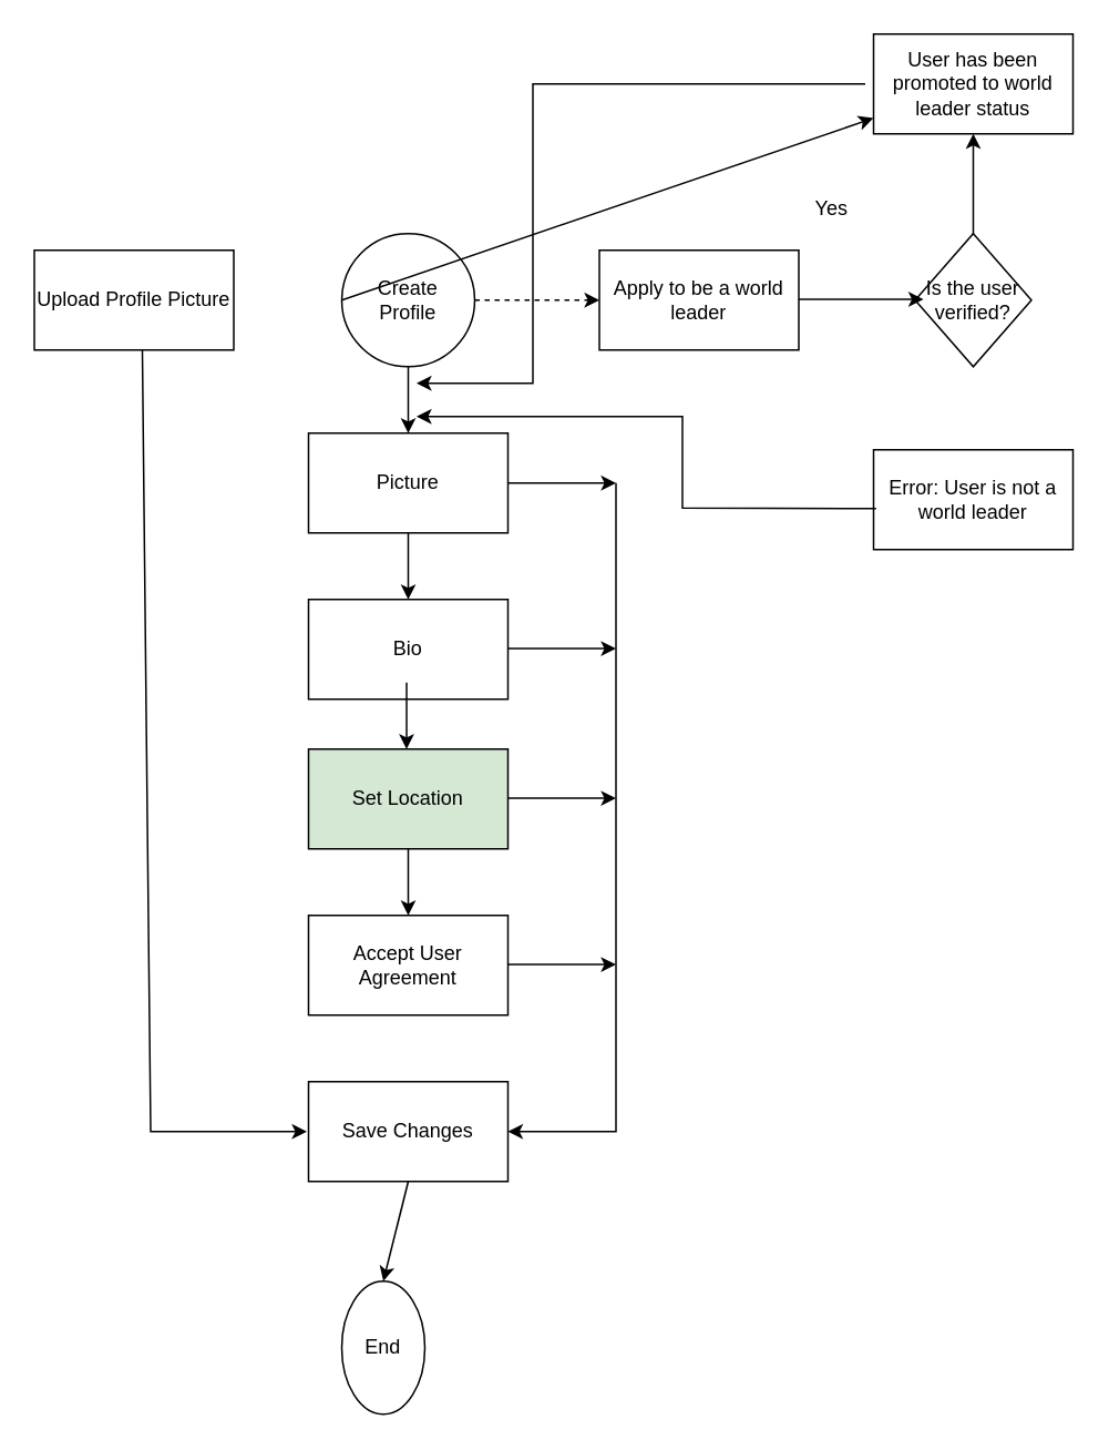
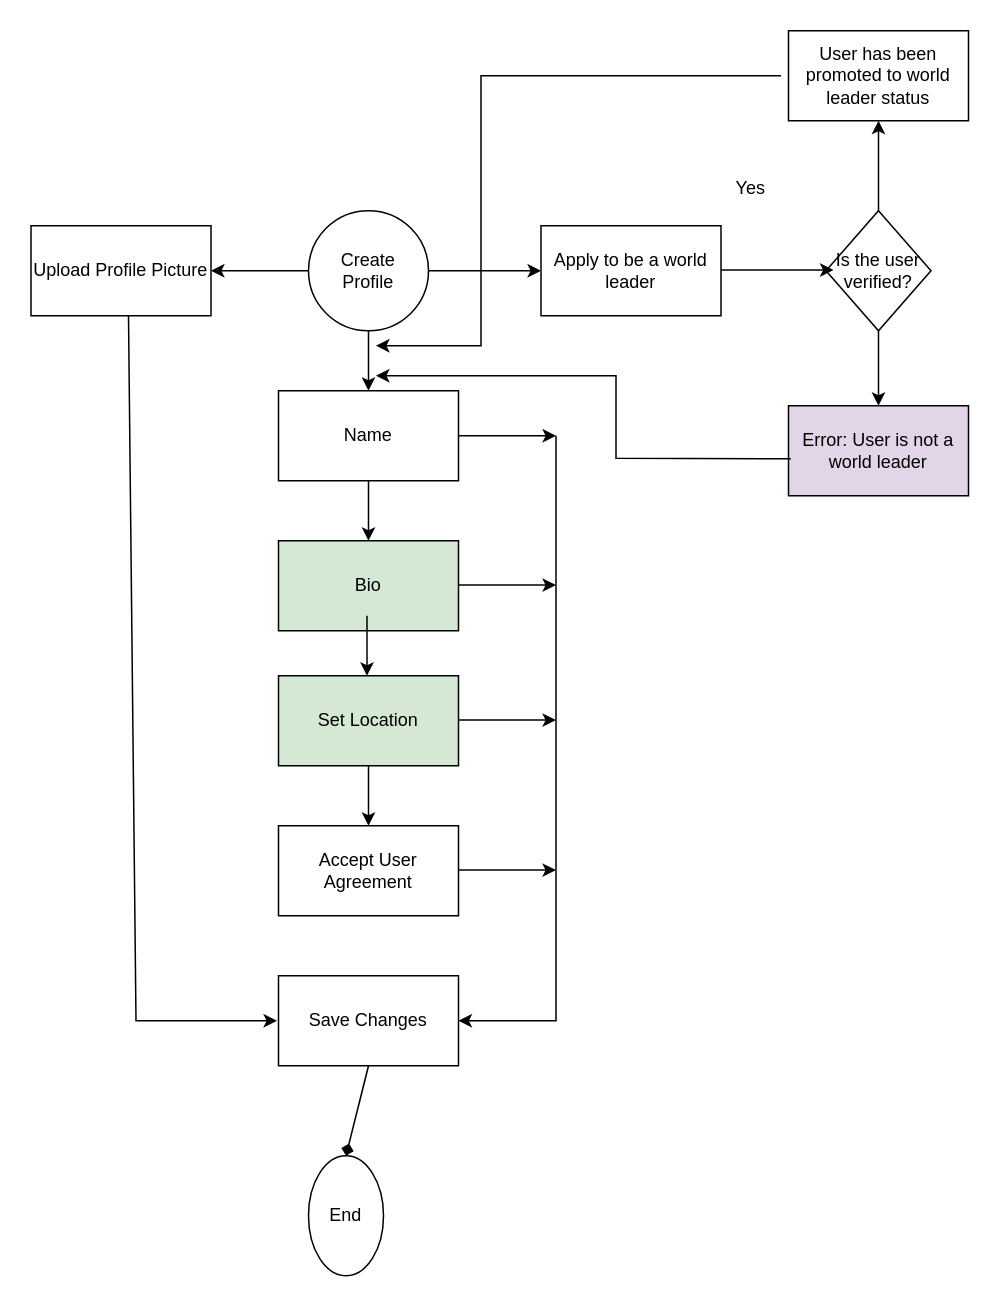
- <mxCell id="12" value="" style="endArrow=classic;html=1;rounded=0;exitX=0;exitY=0.5;exitDx=0;exitDy=0;" edge="1" parent="1" source="2" target="21"><mxGeometry width="50" height="50" relative="1" as="geometry"><mxPoint x="200" y="180" as="sourcePoint" /><mxPoint x="285" y="300" as="targetPoint" /></mxGeometry></mxCell>
+ <mxCell id="12" value="" style="endArrow=classic;html=1;rounded=0;entryX=1;entryY=0.5;entryDx=0;entryDy=0;exitX=0;exitY=0.5;exitDx=0;exitDy=0;" edge="1" parent="1" source="2" target="6"><mxGeometry width="50" height="50" relative="1" as="geometry"><mxPoint x="200" y="180" as="sourcePoint" /><mxPoint x="285" y="300" as="targetPoint" /></mxGeometry></mxCell>
- <mxCell id="14" value="" style="endArrow=classic;html=1;rounded=0;entryX=0;entryY=0.5;entryDx=0;entryDy=0;exitX=1;exitY=0.5;exitDx=0;exitDy=0;dashed=1;" edge="1" parent="1" source="2" target="15"><mxGeometry width="50" height="50" relative="1" as="geometry"><mxPoint x="215" y="190" as="sourcePoint" /><mxPoint x="150" y="190" as="targetPoint" /></mxGeometry></mxCell>
+ <mxCell id="14" value="" style="endArrow=classic;html=1;rounded=0;entryX=0;entryY=0.5;entryDx=0;entryDy=0;exitX=1;exitY=0.5;exitDx=0;exitDy=0;" edge="1" parent="1" source="2" target="15"><mxGeometry width="50" height="50" relative="1" as="geometry"><mxPoint x="215" y="190" as="sourcePoint" /><mxPoint x="150" y="190" as="targetPoint" /></mxGeometry></mxCell>
+ <mxCell id="17" value="" style="endArrow=classic;html=1;rounded=0;exitX=0.5;exitY=1;exitDx=0;exitDy=0;entryX=0.5;entryY=0;entryDx=0;entryDy=0;" edge="1" parent="1" source="13" target="18"><mxGeometry width="50" height="50" relative="1" as="geometry"><mxPoint x="585" y="280" as="sourcePoint" /><mxPoint x="620" y="250" as="targetPoint" /></mxGeometry></mxCell>
- <mxCell id="3" value="Picture" style="rounded=0;whiteSpace=wrap;html=1;" vertex="1" parent="1"><mxGeometry x="185" y="260" width="120" height="60" as="geometry" /></mxCell>
+ <mxCell id="3" value="Name" style="rounded=0;whiteSpace=wrap;html=1;" vertex="1" parent="1"><mxGeometry x="185" y="260" width="120" height="60" as="geometry" /></mxCell>
- <mxCell id="18" value="Error: User is not a world leader" style="rounded=0;whiteSpace=wrap;html=1;" vertex="1" parent="1"><mxGeometry x="525" y="270" width="120" height="60" as="geometry" /></mxCell>
+ <mxCell id="18" value="Error: User is not a world leader" style="rounded=0;whiteSpace=wrap;html=1;fillColor=#e1d5e7;" vertex="1" parent="1"><mxGeometry x="525" y="270" width="120" height="60" as="geometry" /></mxCell>
- <mxCell id="4" value="Bio" style="rounded=0;whiteSpace=wrap;html=1;" vertex="1" parent="1"><mxGeometry x="185" y="360" width="120" height="60" as="geometry" /></mxCell>
+ <mxCell id="4" value="Bio" style="rounded=0;whiteSpace=wrap;html=1;fillColor=#d5e8d4;" vertex="1" parent="1"><mxGeometry x="185" y="360" width="120" height="60" as="geometry" /></mxCell>
- <mxCell id="30" value="" style="endArrow=classic;html=1;rounded=0;exitX=0.5;exitY=1;exitDx=0;exitDy=0;entryX=0.5;entryY=0;entryDx=0;entryDy=0;" edge="1" parent="1" source="22" target="29"><mxGeometry width="50" height="50" relative="1" as="geometry"><mxPoint x="240" y="720" as="sourcePoint" /><mxPoint x="250" y="770" as="targetPoint" /></mxGeometry></mxCell>
+ <mxCell id="30" value="" style="endArrow=diamond;html=1;rounded=0;exitX=0.5;exitY=1;exitDx=0;exitDy=0;entryX=0.5;entryY=0;entryDx=0;entryDy=0;" edge="1" parent="1" source="22" target="29"><mxGeometry width="50" height="50" relative="1" as="geometry"><mxPoint x="240" y="720" as="sourcePoint" /><mxPoint x="250" y="770" as="targetPoint" /></mxGeometry></mxCell>
